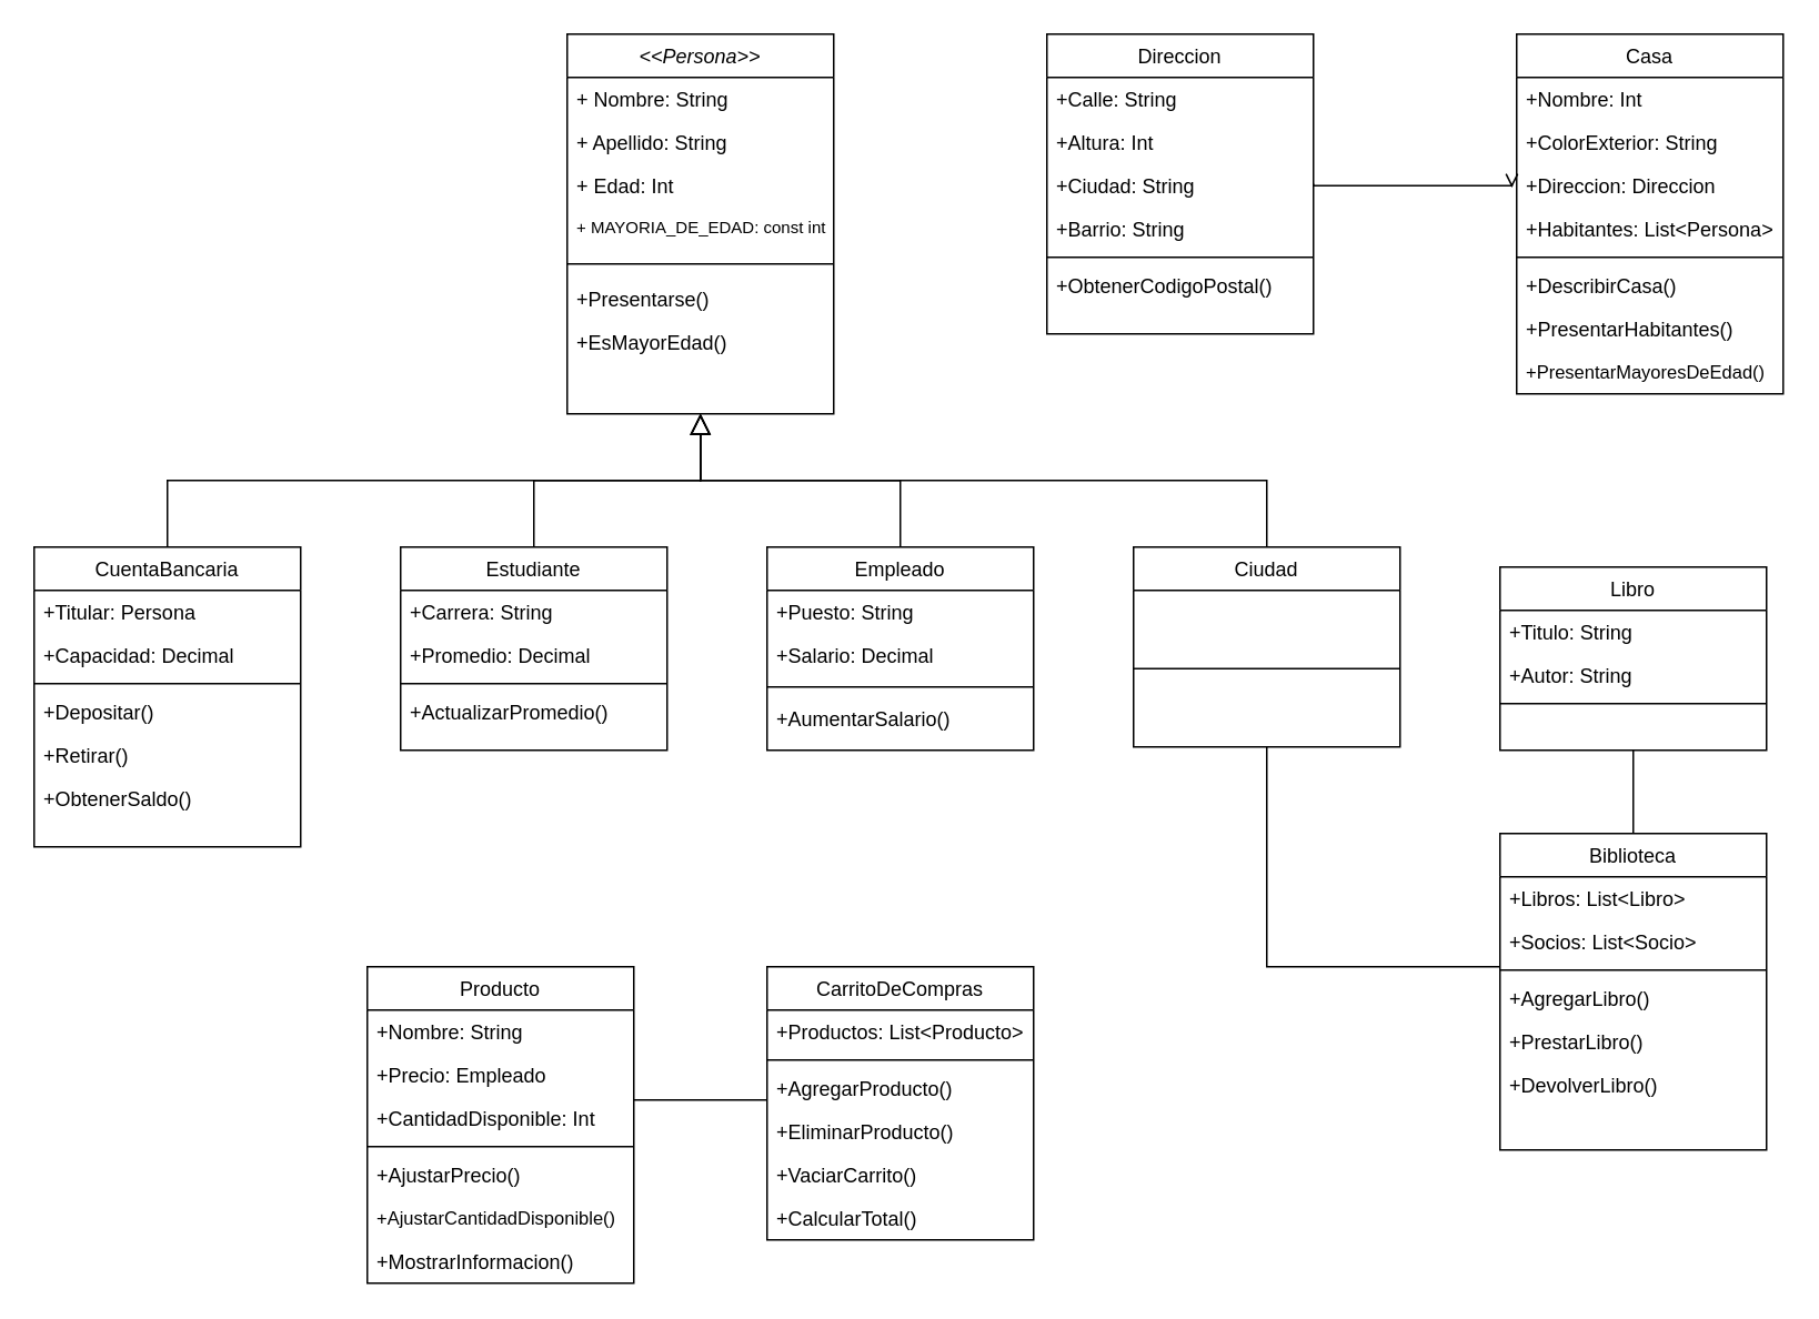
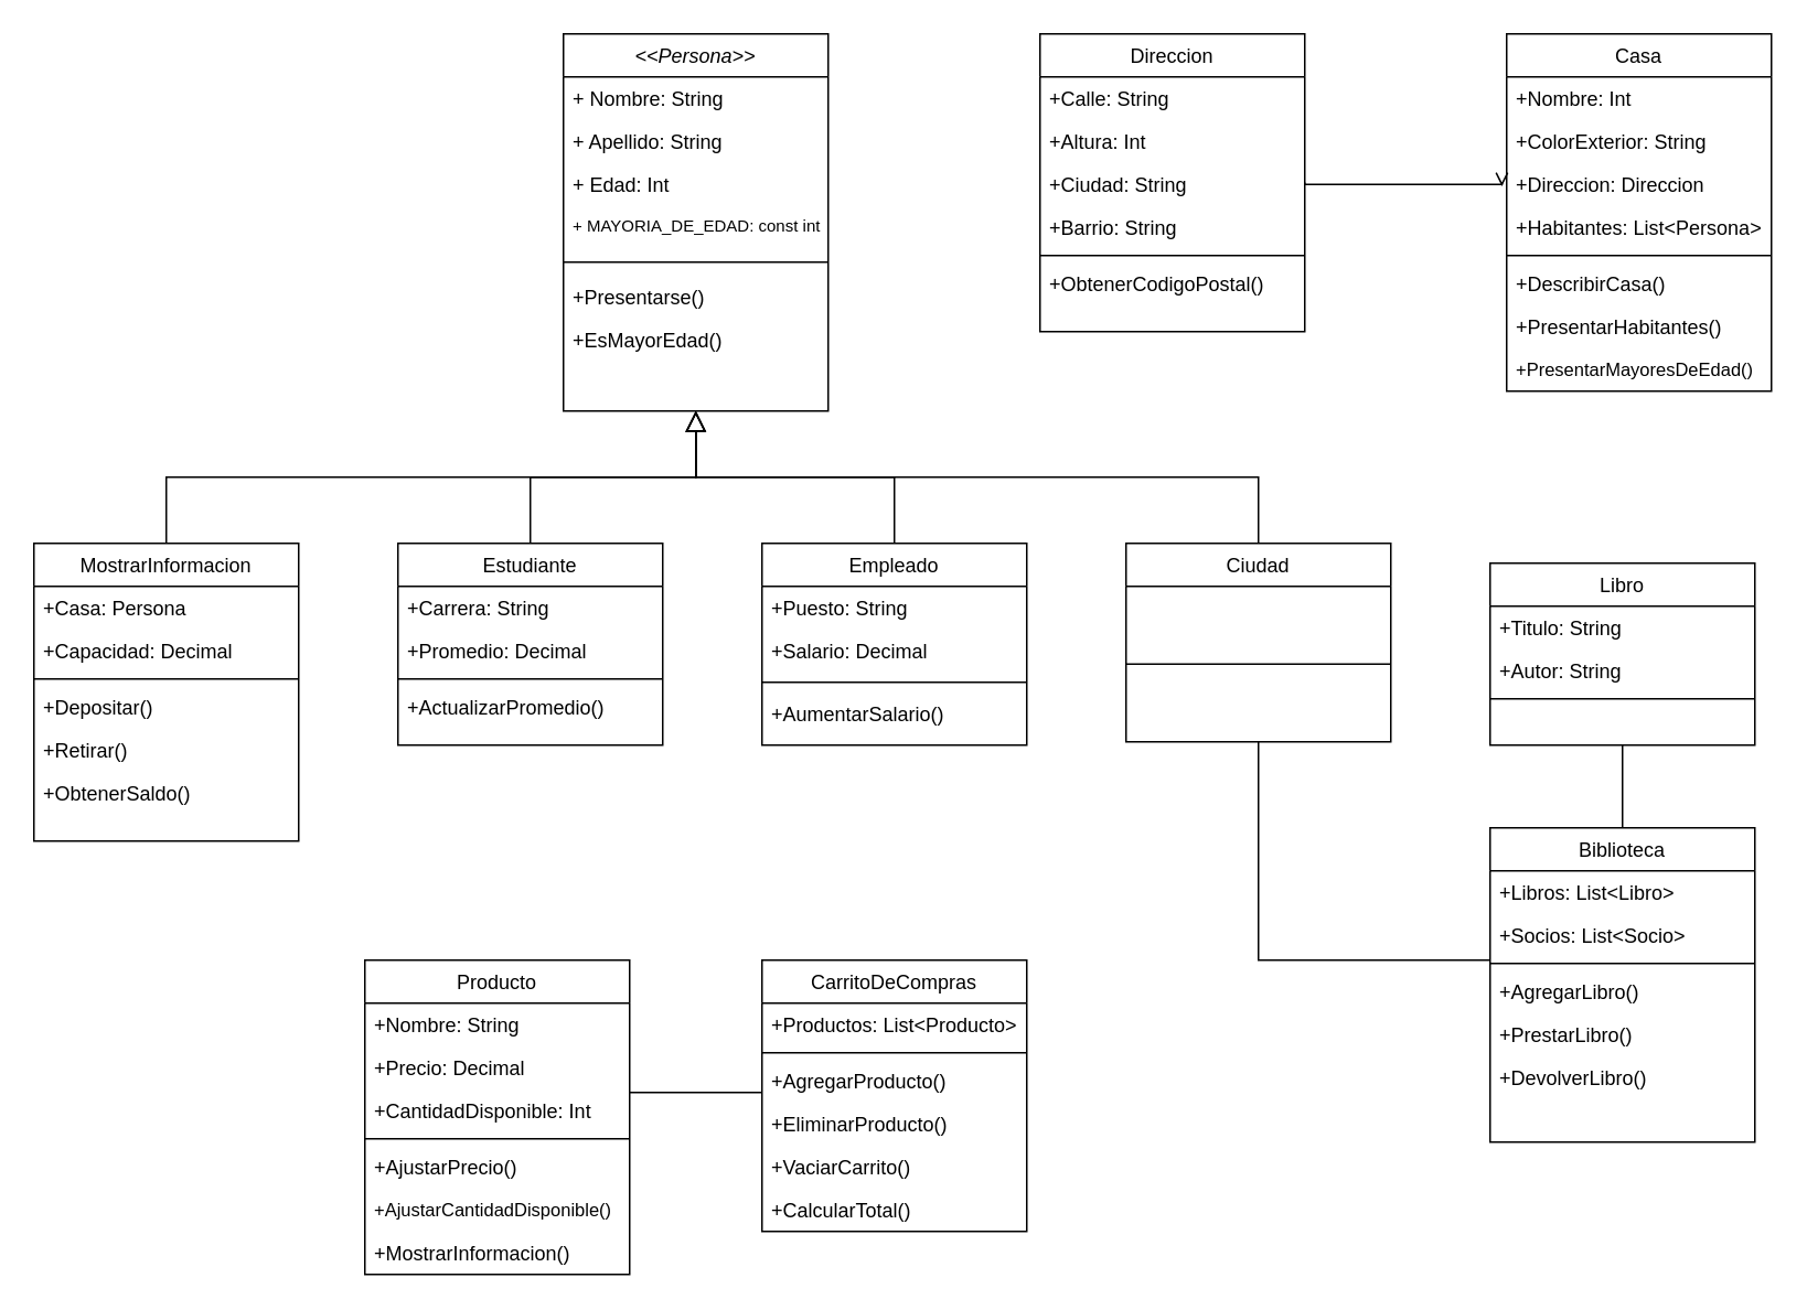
- <mxCell id="42" value="CuentaBancaria" style="swimlane;fontStyle=0;align=center;verticalAlign=top;childLayout=stackLayout;horizontal=1;startSize=26;horizontalStack=0;resizeParent=1;resizeLast=0;collapsible=1;marginBottom=0;rounded=0;shadow=0;strokeWidth=1;" vertex="1" parent="1"><mxGeometry x="20" y="328" width="160" height="180" as="geometry"><mxRectangle x="550" y="140" width="160" height="26" as="alternateBounds" /></mxGeometry></mxCell>
+ <mxCell id="42" value="MostrarInformacion" style="swimlane;fontStyle=0;align=center;verticalAlign=top;childLayout=stackLayout;horizontal=1;startSize=26;horizontalStack=0;resizeParent=1;resizeLast=0;collapsible=1;marginBottom=0;rounded=0;shadow=0;strokeWidth=1;" vertex="1" parent="1"><mxGeometry x="20" y="328" width="160" height="180" as="geometry"><mxRectangle x="550" y="140" width="160" height="26" as="alternateBounds" /></mxGeometry></mxCell>
- <mxCell id="43" value="+Titular: Persona" style="text;align=left;verticalAlign=top;spacingLeft=4;spacingRight=4;overflow=hidden;rotatable=0;points=[[0,0.5],[1,0.5]];portConstraint=eastwest;" vertex="1" parent="42"><mxGeometry y="26" width="160" height="26" as="geometry" /></mxCell>
+ <mxCell id="43" value="+Casa: Persona" style="text;align=left;verticalAlign=top;spacingLeft=4;spacingRight=4;overflow=hidden;rotatable=0;points=[[0,0.5],[1,0.5]];portConstraint=eastwest;" vertex="1" parent="42"><mxGeometry y="26" width="160" height="26" as="geometry" /></mxCell>
- <mxCell id="51" value="+Precio: Empleado" style="text;align=left;verticalAlign=top;spacingLeft=4;spacingRight=4;overflow=hidden;rotatable=0;points=[[0,0.5],[1,0.5]];portConstraint=eastwest;rounded=0;shadow=0;html=0;" vertex="1" parent="49"><mxGeometry y="52" width="160" height="26" as="geometry" /></mxCell>
+ <mxCell id="51" value="+Precio: Decimal" style="text;align=left;verticalAlign=top;spacingLeft=4;spacingRight=4;overflow=hidden;rotatable=0;points=[[0,0.5],[1,0.5]];portConstraint=eastwest;rounded=0;shadow=0;html=0;" vertex="1" parent="49"><mxGeometry y="52" width="160" height="26" as="geometry" /></mxCell>
